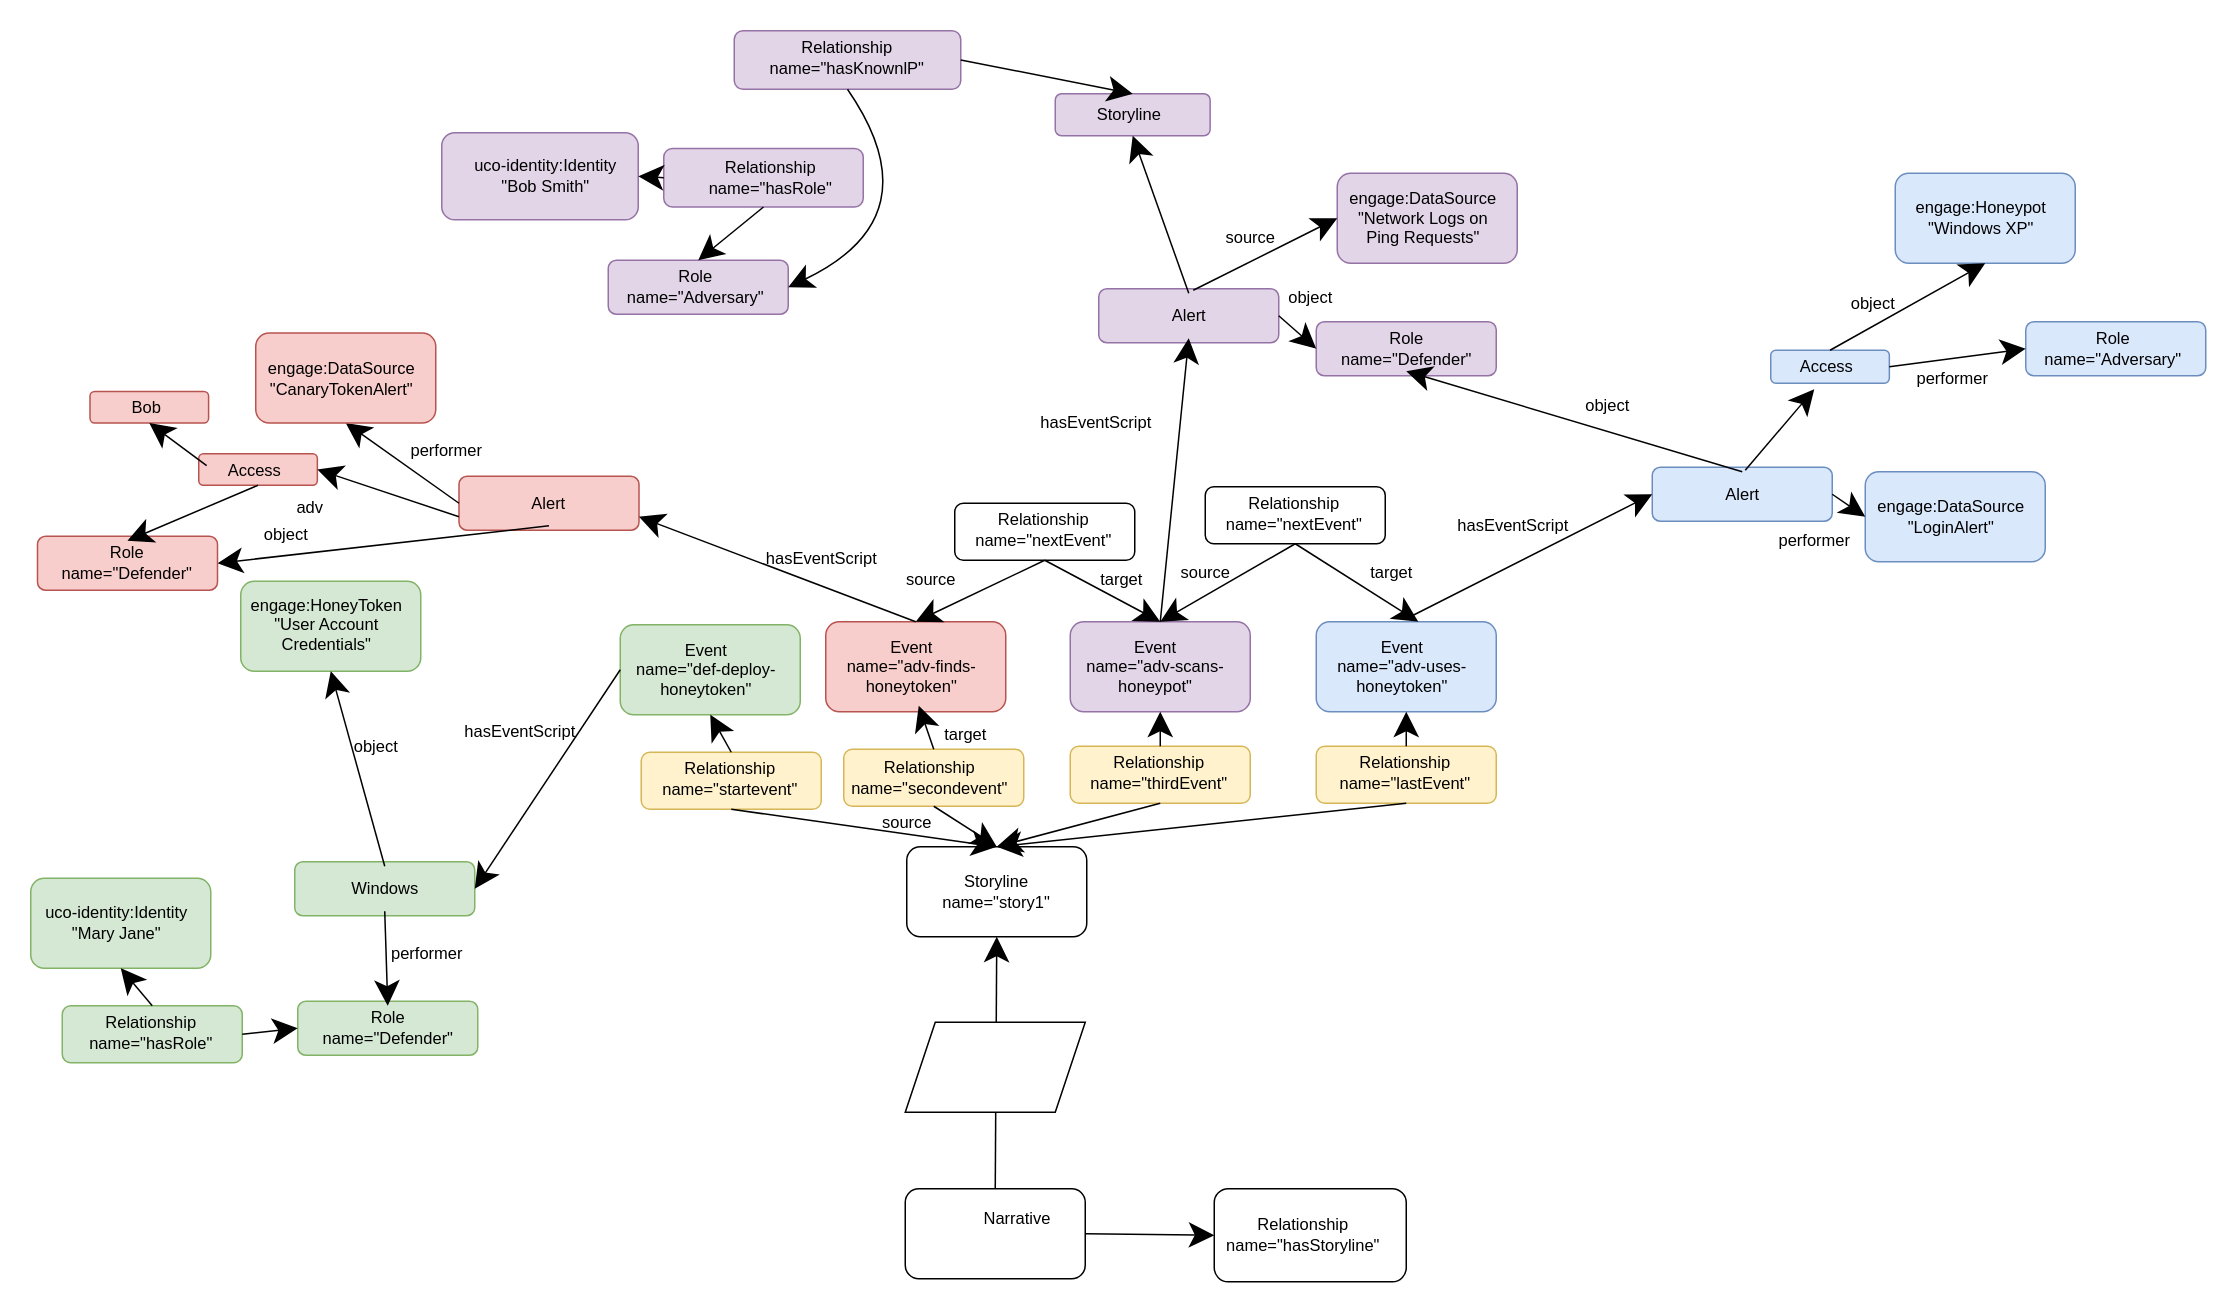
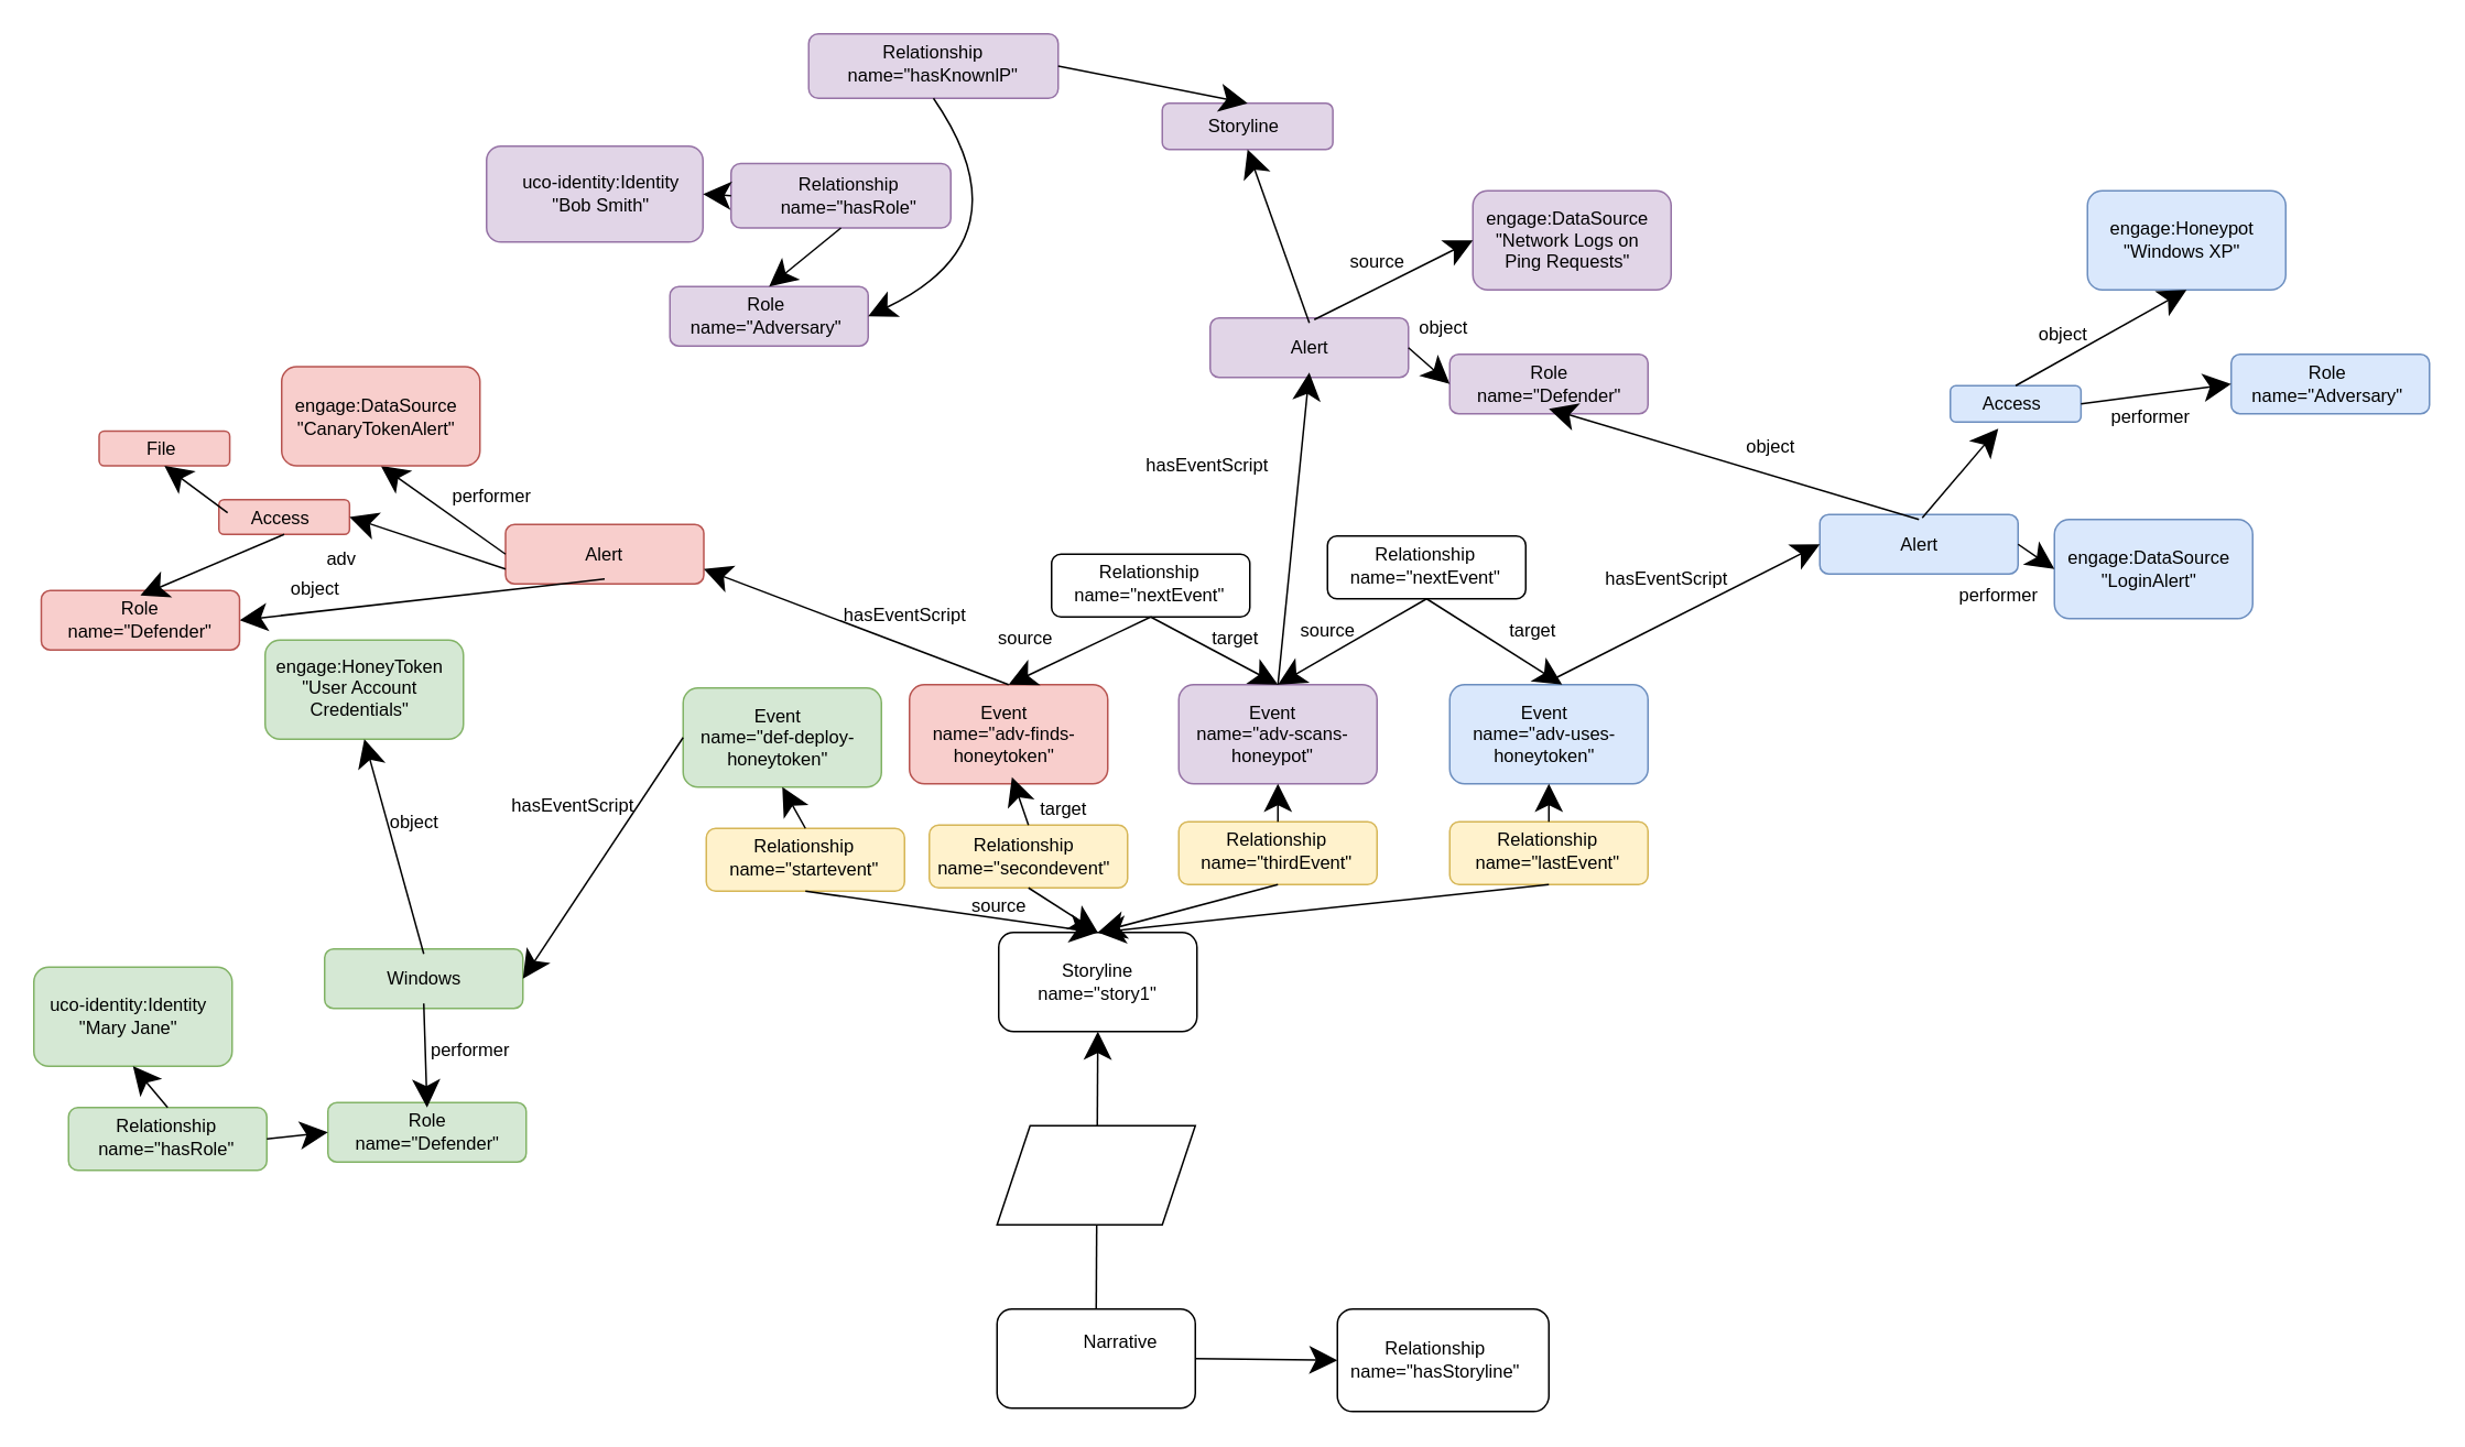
- <mxCell id="153" value="Bob" style="text;html=1;strokeColor=none;fillColor=none;align=center;verticalAlign=middle;whiteSpace=wrap;rounded=0;fontSize=11;" parent="151" vertex="1"><mxGeometry x="5.271" y="5.25" width="65.233" height="10.5" as="geometry" /></mxCell>
+ <mxCell id="153" value="File" style="text;html=1;strokeColor=none;fillColor=none;align=center;verticalAlign=middle;whiteSpace=wrap;rounded=0;fontSize=11;" parent="151" vertex="1"><mxGeometry x="5.271" y="5.25" width="65.233" height="10.5" as="geometry" /></mxCell>
